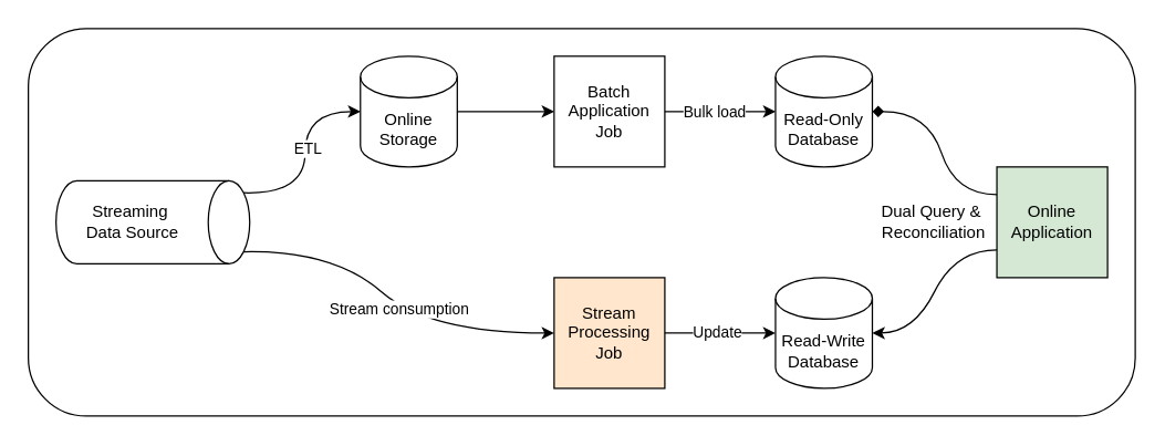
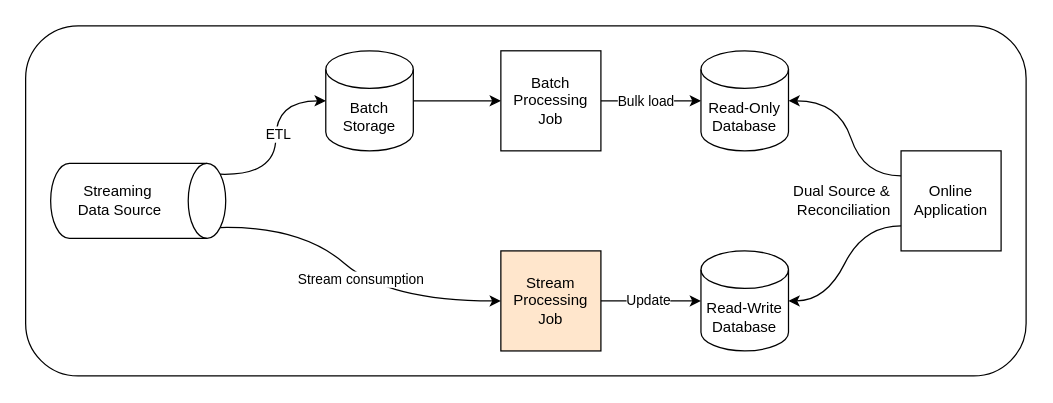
- <mxCell id="9" value="Batch Application Job" style="whiteSpace=wrap;html=1;aspect=fixed;fontColor=light-dark(#000000,#FFFFFF);labelBackgroundColor=none;" vertex="1" parent="1"><mxGeometry x="400" y="40" width="80" height="80" as="geometry" /></mxCell>
+ <mxCell id="9" value="Batch Processing Job" style="whiteSpace=wrap;html=1;aspect=fixed;fontColor=light-dark(#000000,#FFFFFF);labelBackgroundColor=none;" vertex="1" parent="1"><mxGeometry x="400" y="40" width="80" height="80" as="geometry" /></mxCell>
- <mxCell id="21" value="" style="curved=1;endArrow=diamond;html=1;rounded=0;exitX=0;exitY=0.25;exitDx=0;exitDy=0;entryX=1;entryY=0.5;entryDx=0;entryDy=0;entryPerimeter=0;fontColor=light-dark(#000000,#FFFFFF);labelBackgroundColor=none;" edge="1" parent="1" source="20" target="14"><mxGeometry width="50" height="50" relative="1" as="geometry"><mxPoint x="400" y="490" as="sourcePoint" /><mxPoint x="650" y="130" as="targetPoint" /><Array as="points"><mxPoint x="690" y="140" /><mxPoint x="670" y="80" /></Array></mxGeometry></mxCell>
+ <mxCell id="21" value="" style="curved=1;endArrow=classic;html=1;rounded=0;exitX=0;exitY=0.25;exitDx=0;exitDy=0;entryX=1;entryY=0.5;entryDx=0;entryDy=0;entryPerimeter=0;fontColor=light-dark(#000000,#FFFFFF);labelBackgroundColor=none;" edge="1" parent="1" source="20" target="14"><mxGeometry width="50" height="50" relative="1" as="geometry"><mxPoint x="400" y="490" as="sourcePoint" /><mxPoint x="650" y="130" as="targetPoint" /><Array as="points"><mxPoint x="690" y="140" /><mxPoint x="670" y="80" /></Array></mxGeometry></mxCell>
- <mxCell id="6" value="Online Storage" style="shape=cylinder3;whiteSpace=wrap;html=1;boundedLbl=1;backgroundOutline=1;size=15;fontColor=light-dark(#000000,#FFFFFF);labelBackgroundColor=none;" vertex="1" parent="1"><mxGeometry x="260" y="40" width="70" height="80" as="geometry" /></mxCell>
+ <mxCell id="6" value="Batch Storage" style="shape=cylinder3;whiteSpace=wrap;html=1;boundedLbl=1;backgroundOutline=1;size=15;fontColor=light-dark(#000000,#FFFFFF);labelBackgroundColor=none;" vertex="1" parent="1"><mxGeometry x="260" y="40" width="70" height="80" as="geometry" /></mxCell>
- <mxCell id="23" value="&lt;div style=&quot;&quot;&gt;Dual Query &amp;amp;&amp;nbsp;&lt;/div&gt;&lt;div&gt;Reconciliation&lt;/div&gt;" style="text;html=1;align=center;verticalAlign=middle;resizable=0;points=[];autosize=1;strokeColor=none;fillColor=none;" vertex="1" parent="1"><mxGeometry x="624" y="140" width="100" height="40" as="geometry" /></mxCell>
+ <mxCell id="23" value="&lt;div style=&quot;&quot;&gt;Dual Source &amp;amp;&amp;nbsp;&lt;/div&gt;&lt;div&gt;Reconciliation&lt;/div&gt;" style="text;html=1;align=center;verticalAlign=middle;resizable=0;points=[];autosize=1;strokeColor=none;fillColor=none;" vertex="1" parent="1"><mxGeometry x="624" y="140" width="100" height="40" as="geometry" /></mxCell>
- <mxCell id="20" value="Online Application" style="whiteSpace=wrap;html=1;aspect=fixed;fontColor=light-dark(#000000,#FFFFFF);labelBackgroundColor=none;fillColor=#d5e8d4;" vertex="1" parent="1"><mxGeometry x="720" y="120" width="80" height="80" as="geometry" /></mxCell>
+ <mxCell id="20" value="Online Application" style="whiteSpace=wrap;html=1;aspect=fixed;fontColor=light-dark(#000000,#FFFFFF);labelBackgroundColor=none;" vertex="1" parent="1"><mxGeometry x="720" y="120" width="80" height="80" as="geometry" /></mxCell>
